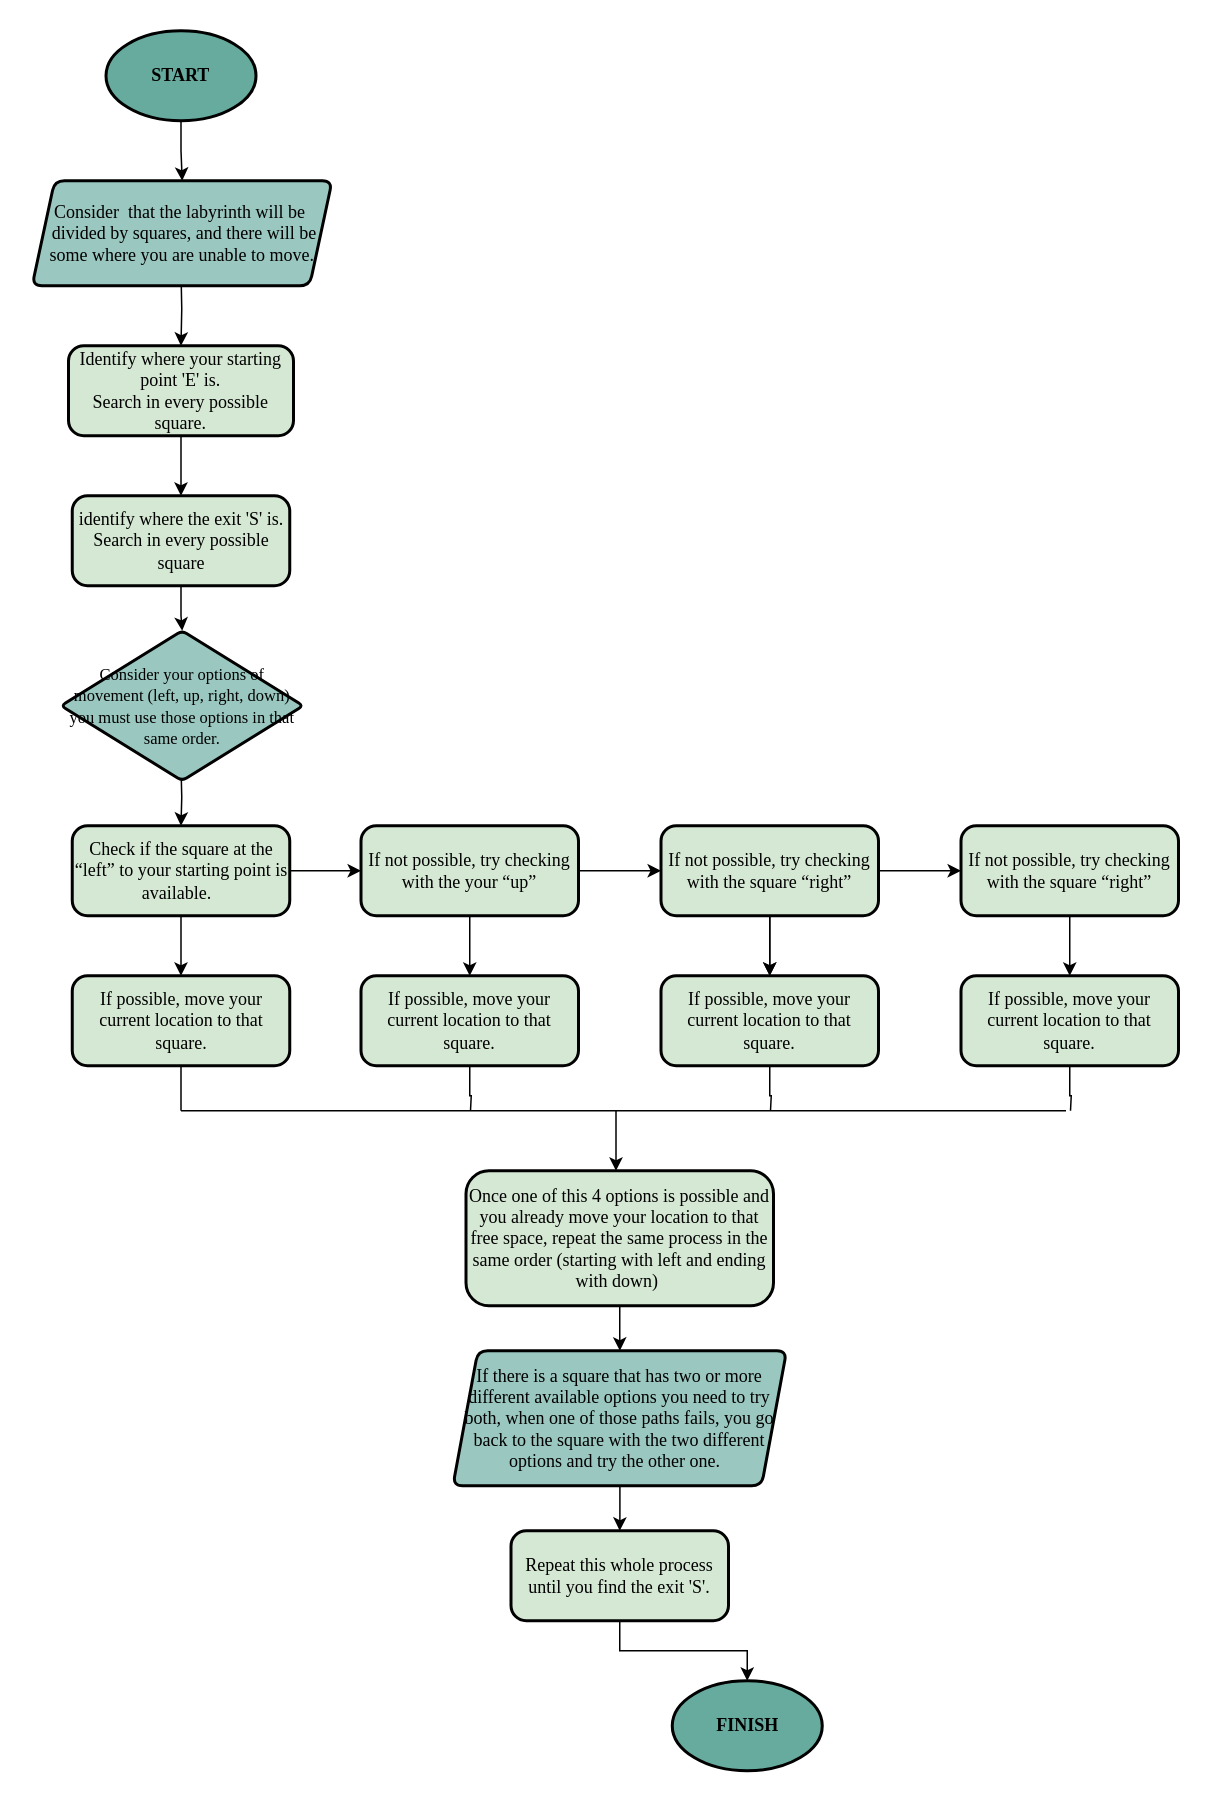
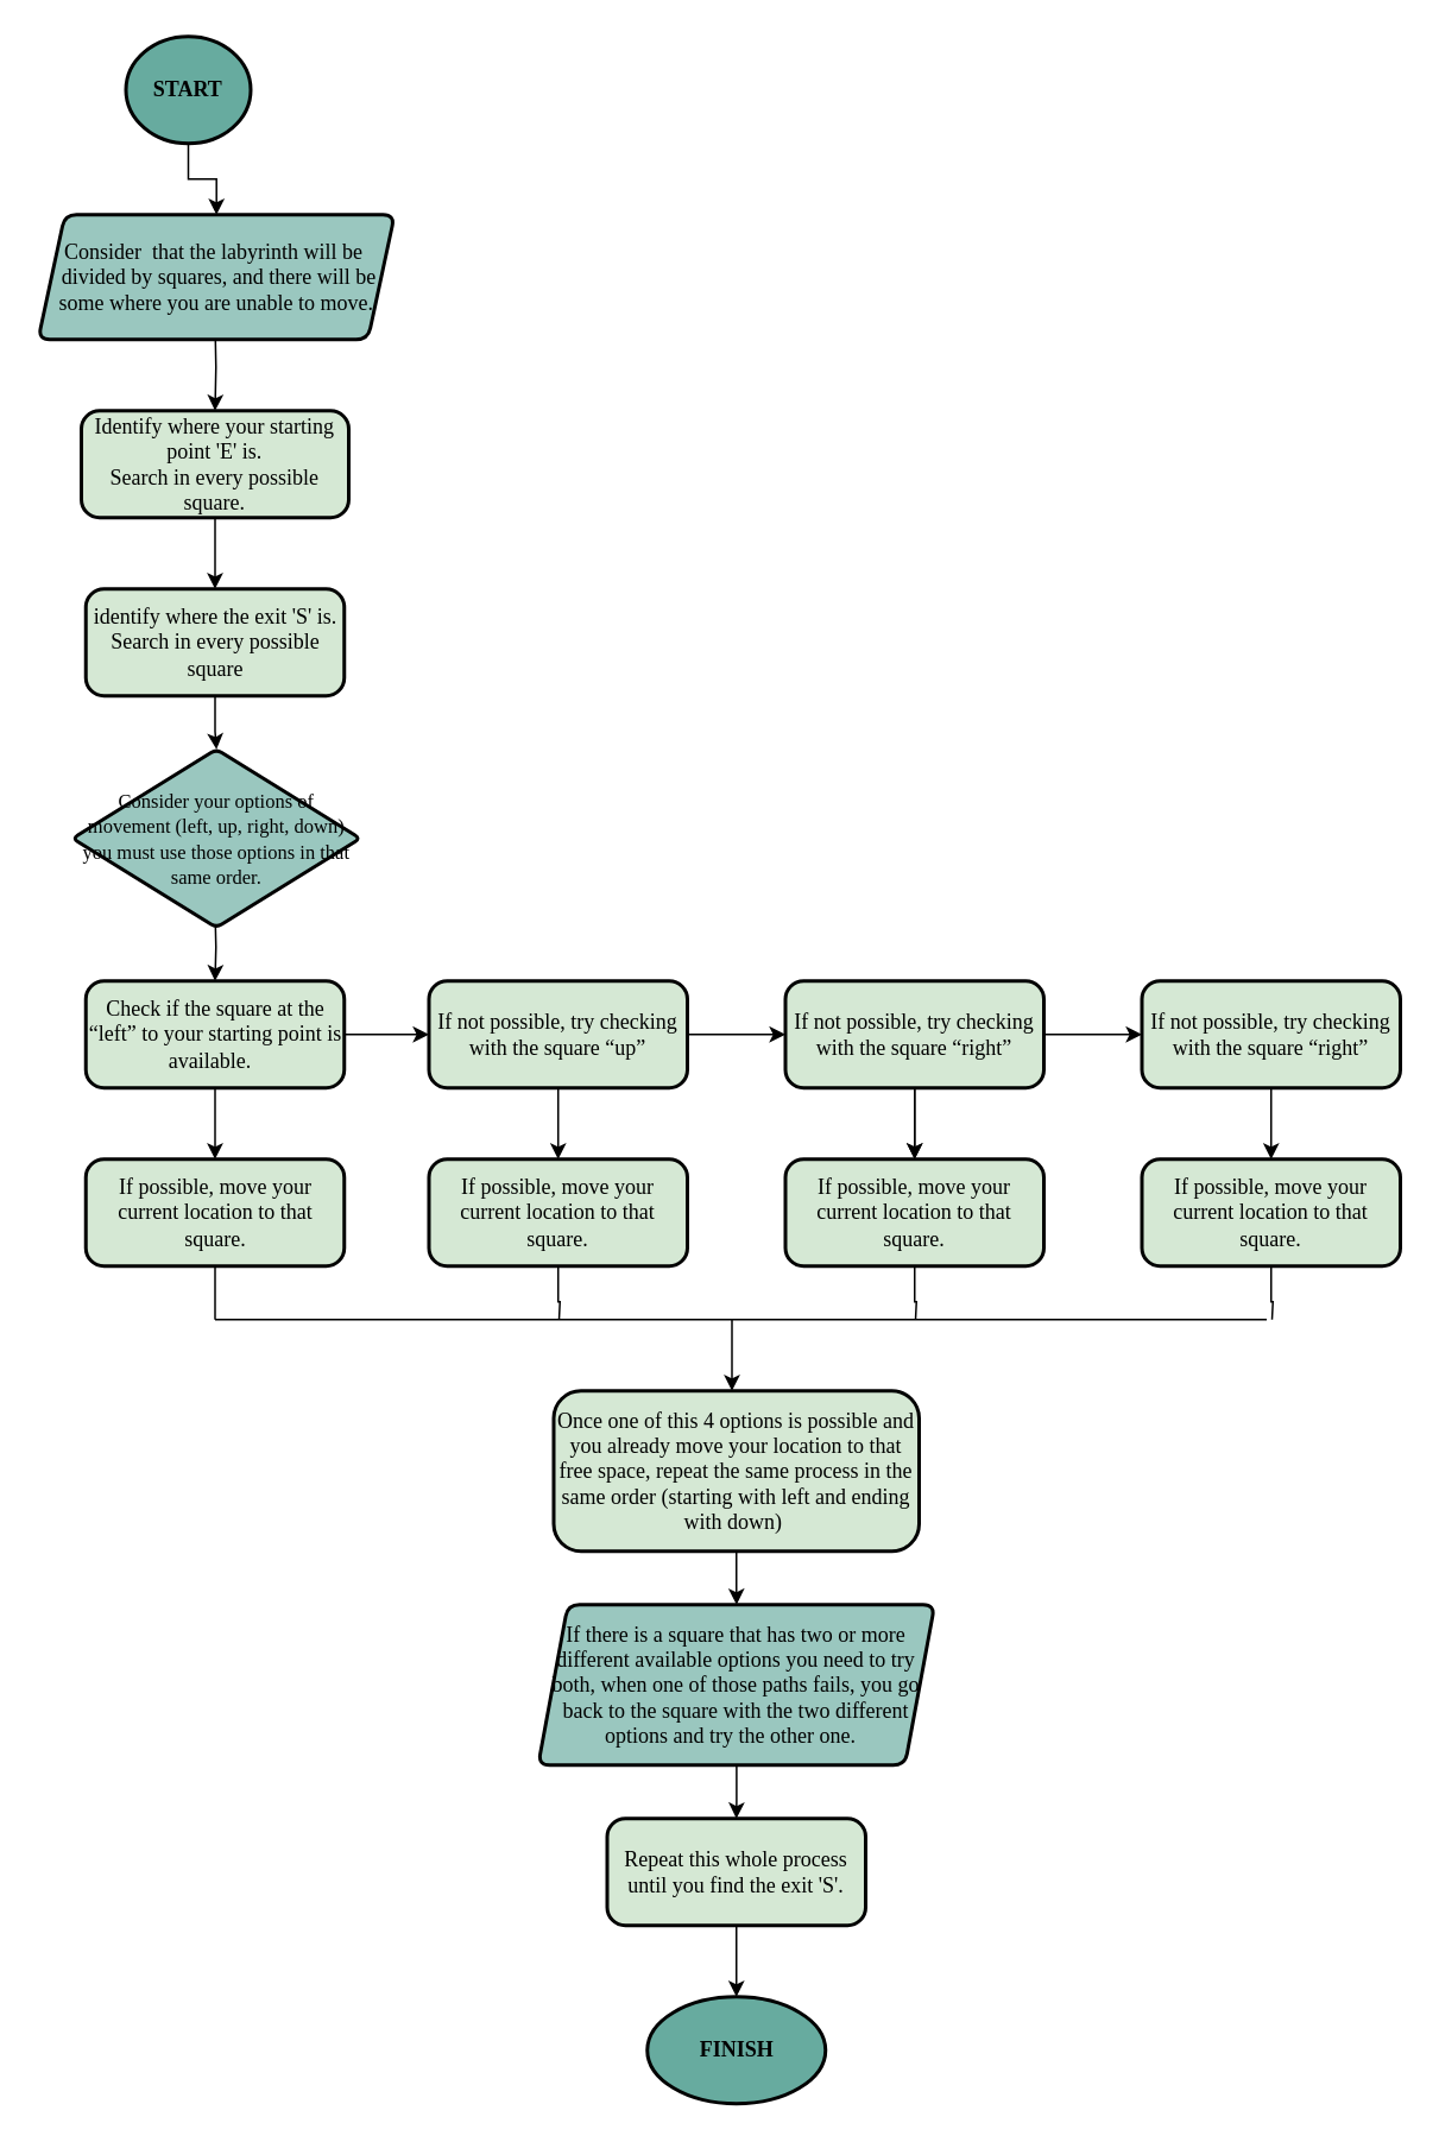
- <mxCell id="3" value="&lt;font face=&quot;Times New Roman&quot;&gt;&lt;b&gt;START&lt;/b&gt;&lt;/font&gt;" style="strokeWidth=2;html=1;shape=mxgraph.flowchart.start_1;whiteSpace=wrap;fillColor=#67AB9F;" parent="1" vertex="1"><mxGeometry x="70" y="20" width="100" height="60" as="geometry" /></mxCell>
+ <mxCell id="3" value="&lt;font face=&quot;Times New Roman&quot;&gt;&lt;b&gt;START&lt;/b&gt;&lt;/font&gt;" style="strokeWidth=2;html=1;shape=mxgraph.flowchart.start_1;whiteSpace=wrap;fillColor=#67AB9F;" parent="1" vertex="1"><mxGeometry x="70" y="20" width="70" height="60" as="geometry" /></mxCell>
- <mxCell id="18" value="&lt;font face=&quot;Times New Roman&quot;&gt;If not possible, try checking with the your “up”&lt;br&gt;&lt;/font&gt;" style="whiteSpace=wrap;html=1;fillColor=#D5E8D4;rounded=1;strokeWidth=2;arcSize=17;" vertex="1" parent="1"><mxGeometry x="240" y="550" width="145" height="60" as="geometry" /></mxCell>
+ <mxCell id="18" value="&lt;font face=&quot;Times New Roman&quot;&gt;If not possible, try checking with the square “up”&lt;br&gt;&lt;/font&gt;" style="whiteSpace=wrap;html=1;fillColor=#D5E8D4;rounded=1;strokeWidth=2;arcSize=17;" vertex="1" parent="1"><mxGeometry x="240" y="550" width="145" height="60" as="geometry" /></mxCell>
- <mxCell id="40" value="&lt;font face=&quot;Times New Roman&quot;&gt;&lt;b&gt;FINISH&lt;/b&gt;&lt;/font&gt;" style="strokeWidth=2;html=1;shape=mxgraph.flowchart.start_1;whiteSpace=wrap;fillColor=#67AB9F;" vertex="1" parent="1"><mxGeometry x="447.5" y="1120" width="100" height="60" as="geometry" /></mxCell>
+ <mxCell id="40" value="&lt;font face=&quot;Times New Roman&quot;&gt;&lt;b&gt;FINISH&lt;/b&gt;&lt;/font&gt;" style="strokeWidth=2;html=1;shape=mxgraph.flowchart.start_1;whiteSpace=wrap;fillColor=#67AB9F;" vertex="1" parent="1"><mxGeometry x="362.5" y="1120" width="100" height="60" as="geometry" /></mxCell>
